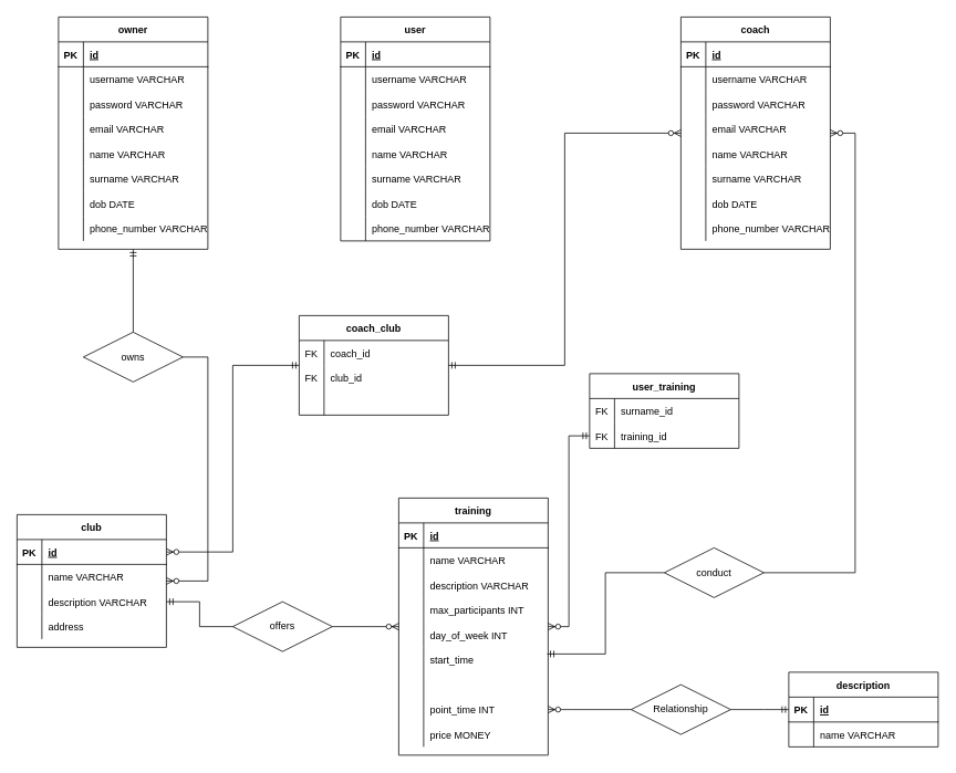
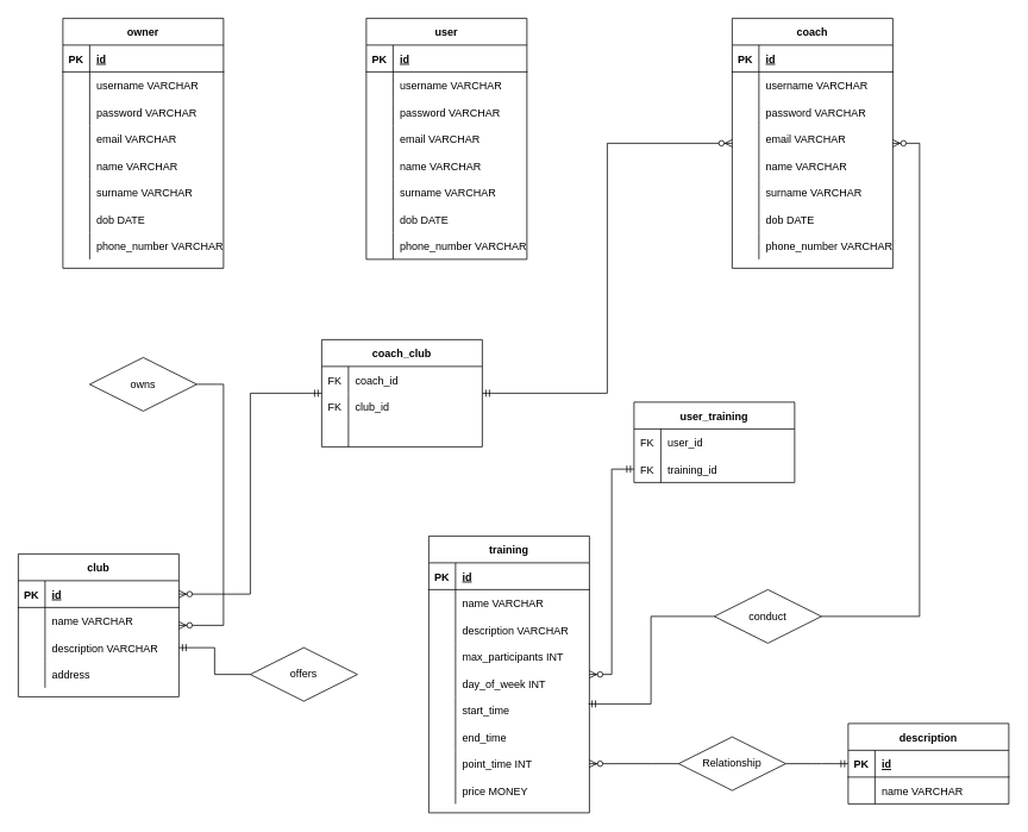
- <mxCell id="120" value="" style="fontSize=12;html=1;endArrow=ERmandOne;rounded=0;exitX=0.5;exitY=0;exitDx=0;exitDy=0;entryX=0.5;entryY=1;entryDx=0;entryDy=0;" parent="1" source="90" target="2" edge="1"><mxGeometry width="100" height="100" relative="1" as="geometry"><mxPoint x="230" y="370" as="sourcePoint" /><mxPoint x="330" y="270" as="targetPoint" /></mxGeometry></mxCell>
- <mxCell id="142" value="surname_id" style="shape=partialRectangle;connectable=0;fillColor=none;top=0;left=0;bottom=0;right=0;align=left;spacingLeft=6;overflow=hidden;" vertex="1" parent="140"><mxGeometry x="30" width="150" height="30" as="geometry"><mxRectangle width="150" height="30" as="alternateBounds" /></mxGeometry></mxCell>
+ <mxCell id="142" value="user_id" style="shape=partialRectangle;connectable=0;fillColor=none;top=0;left=0;bottom=0;right=0;align=left;spacingLeft=6;overflow=hidden;" vertex="1" parent="140"><mxGeometry x="30" width="150" height="30" as="geometry"><mxRectangle width="150" height="30" as="alternateBounds" /></mxGeometry></mxCell>
- <mxCell id="125" value="" style="edgeStyle=entityRelationEdgeStyle;fontSize=12;html=1;endArrow=ERzeroToMany;endFill=1;rounded=0;" parent="1" source="124" target="92" edge="1"><mxGeometry width="100" height="100" relative="1" as="geometry"><mxPoint x="460" y="570" as="sourcePoint" /><mxPoint x="560" y="470" as="targetPoint" /></mxGeometry></mxCell>
+ <mxCell id="113" value="end_time" style="shape=partialRectangle;connectable=0;fillColor=none;top=0;left=0;bottom=0;right=0;align=left;spacingLeft=6;overflow=hidden;" parent="111" vertex="1"><mxGeometry x="30" width="150" height="30" as="geometry"><mxRectangle width="150" height="30" as="alternateBounds" /></mxGeometry></mxCell>
